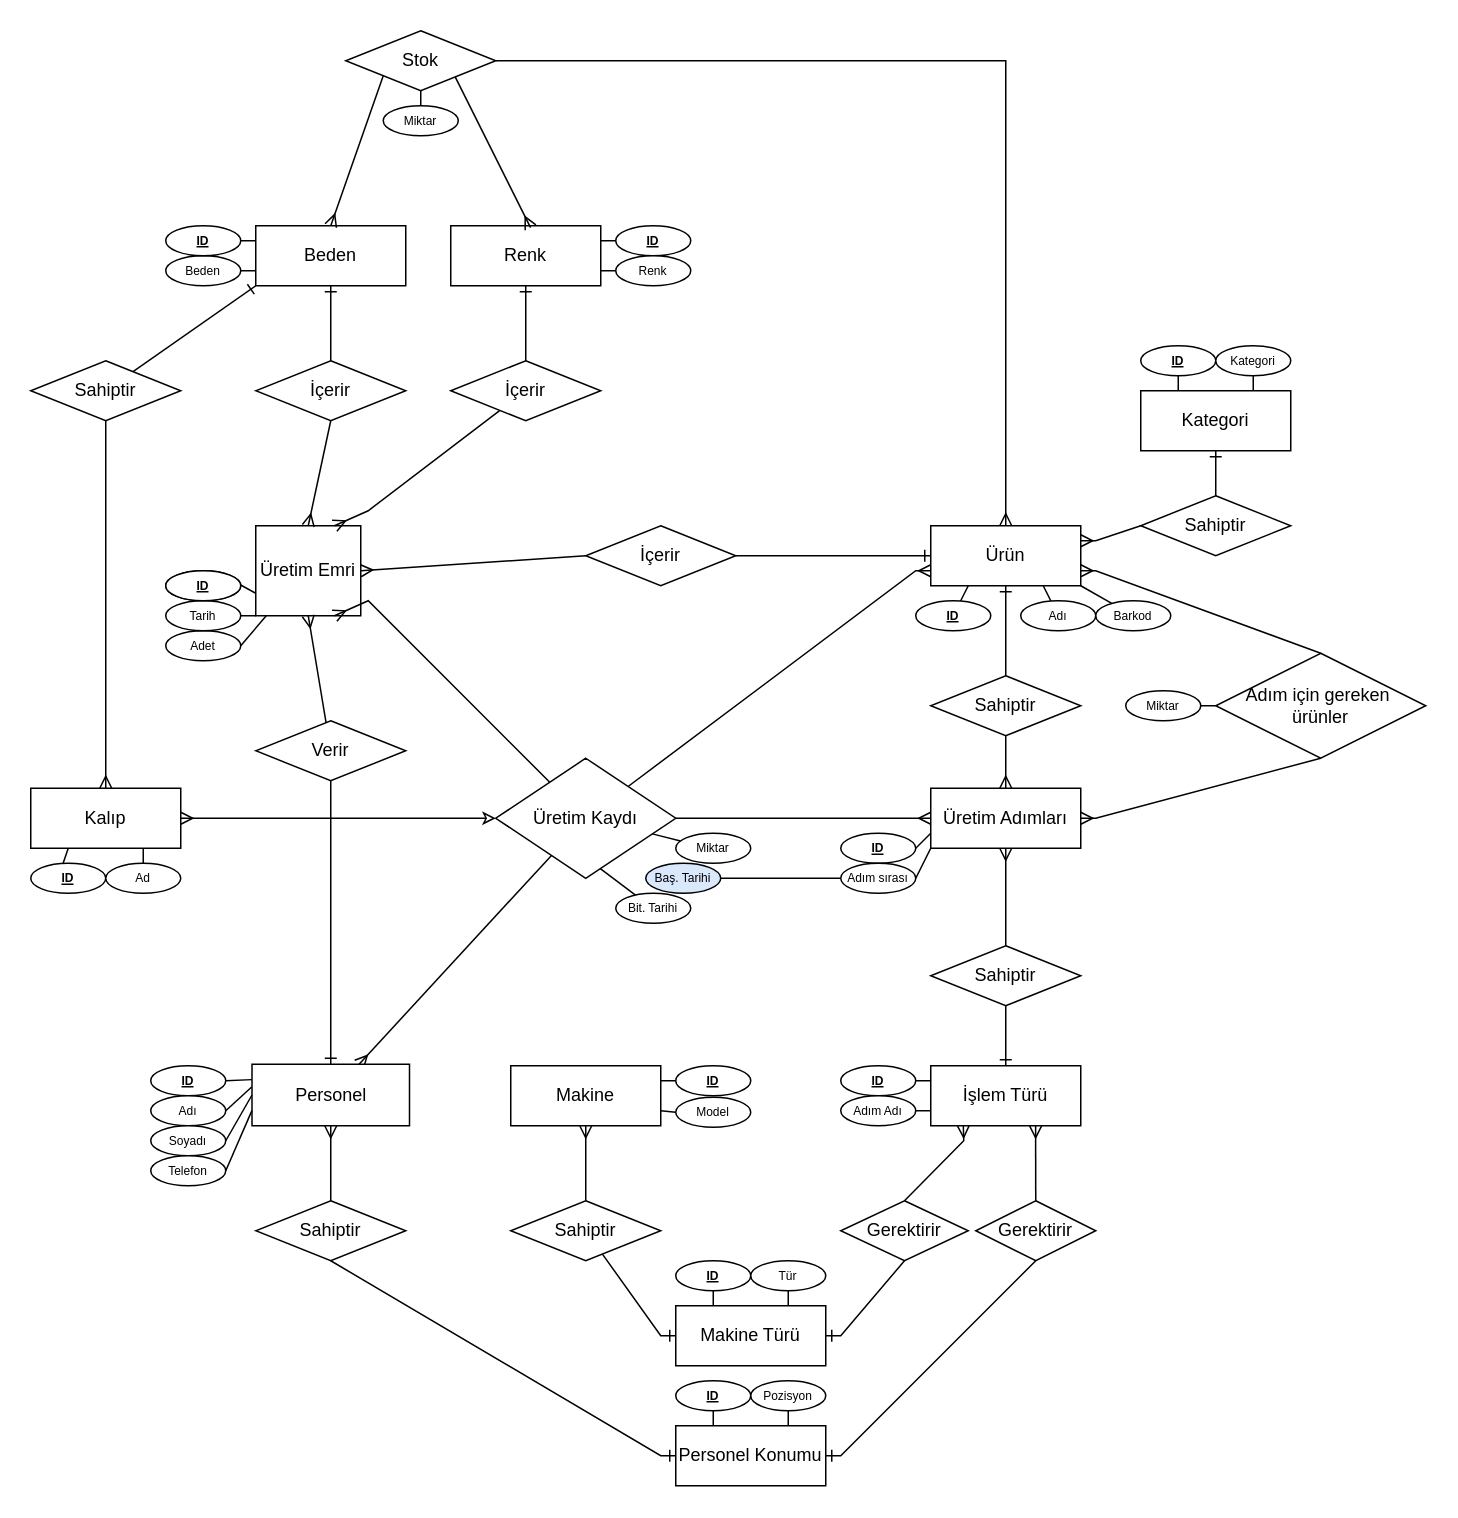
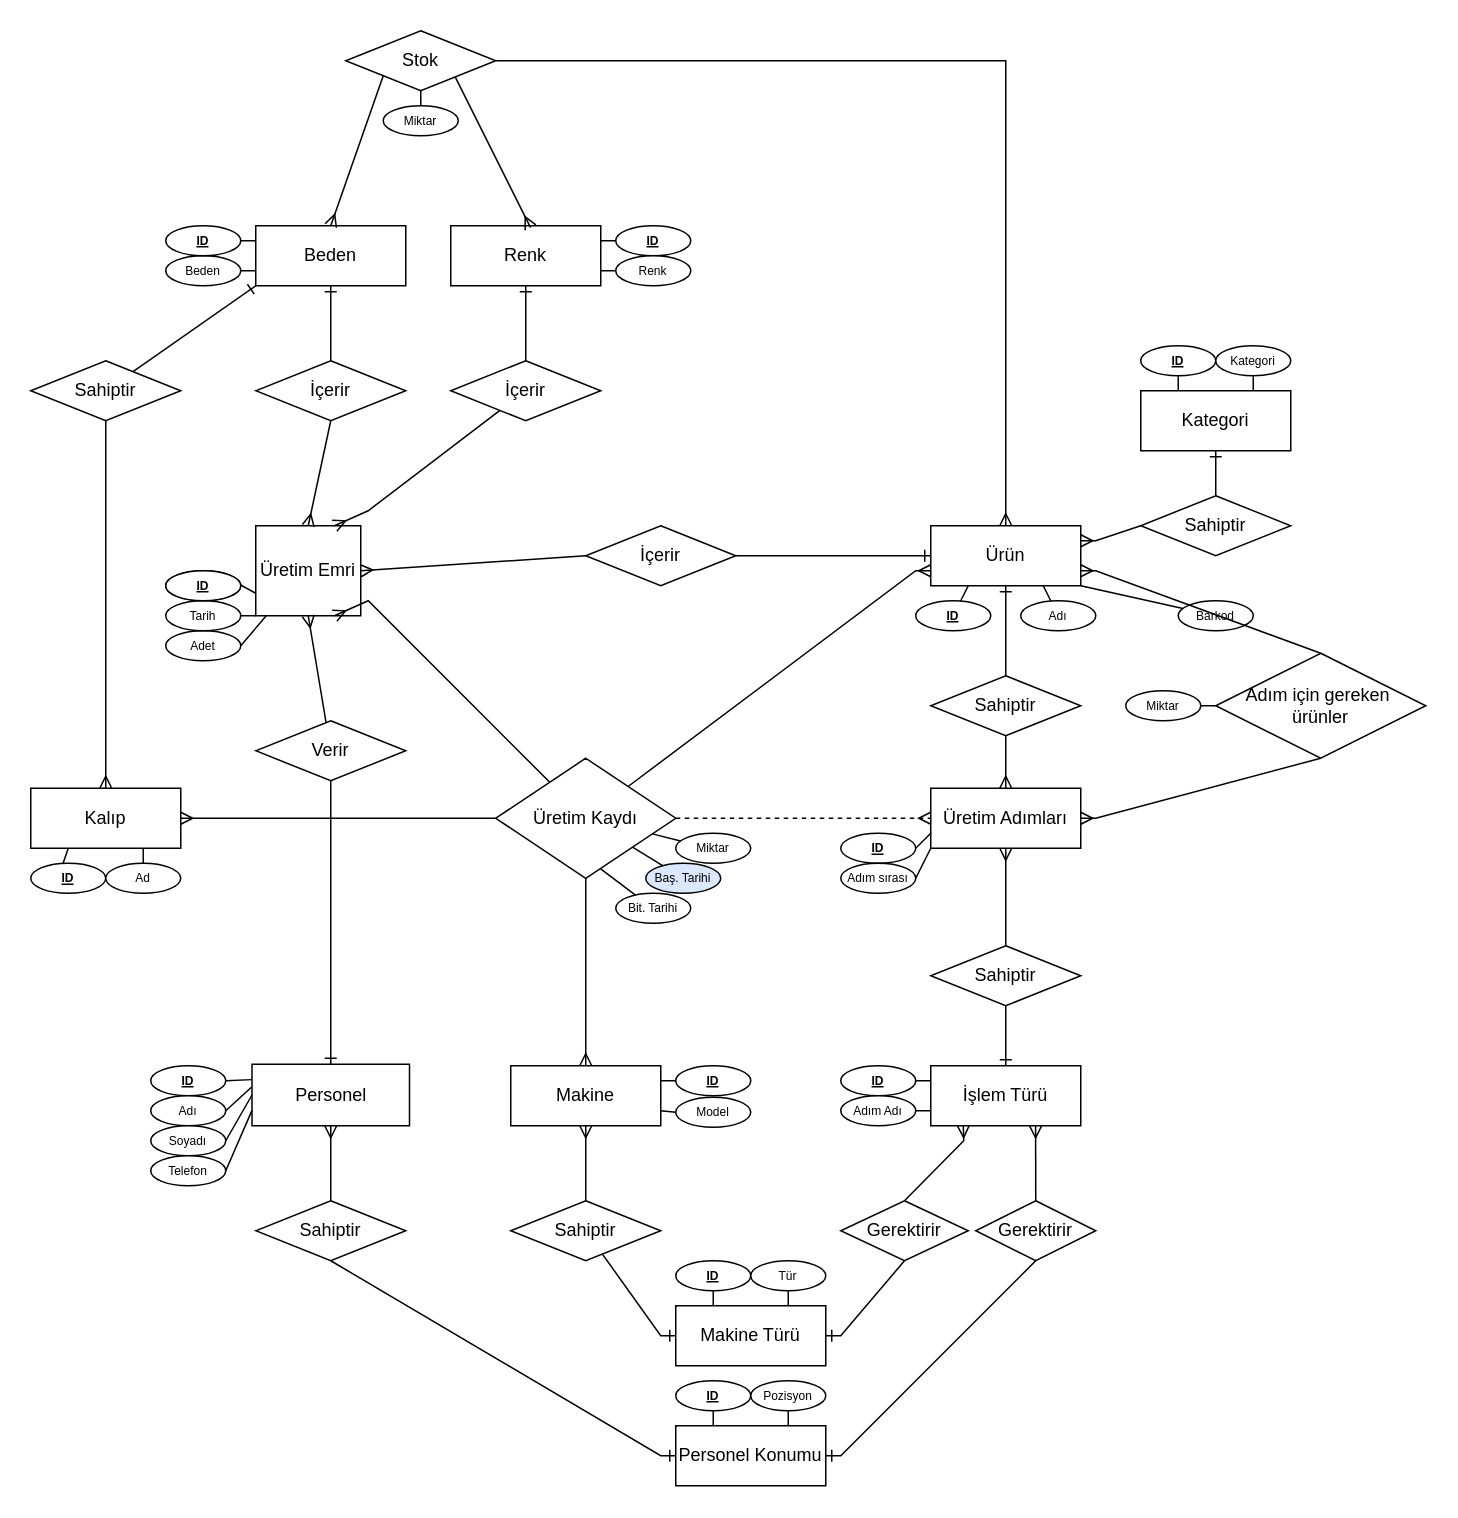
- <mxCell id="74" value="Barkod" style="ellipse;whiteSpace=wrap;html=1;align=center;fontSize=8;" vertex="1" parent="1"><mxGeometry x="730" y="400" width="50" height="20" as="geometry" /></mxCell>
+ <mxCell id="74" value="Barkod" style="ellipse;whiteSpace=wrap;html=1;align=center;fontSize=8;" vertex="1" parent="1"><mxGeometry x="785" y="400" width="50" height="20" as="geometry" /></mxCell>
- <mxCell id="28" style="edgeStyle=none;rounded=0;orthogonalLoop=1;jettySize=auto;html=1;endArrow=classic;endFill=0;entryX=0;entryY=0.5;entryDx=0;entryDy=0;startArrow=ERmany;startFill=0;exitX=1;exitY=0.5;exitDx=0;exitDy=0;" edge="1" parent="1" source="29" target="79"><mxGeometry relative="1" as="geometry"><mxPoint x="290" y="600" as="targetPoint" /><Array as="points" /></mxGeometry></mxCell>
+ <mxCell id="28" style="edgeStyle=none;rounded=0;orthogonalLoop=1;jettySize=auto;html=1;endArrow=none;endFill=0;entryX=0;entryY=0.5;entryDx=0;entryDy=0;startArrow=ERmany;startFill=0;exitX=1;exitY=0.5;exitDx=0;exitDy=0;" edge="1" parent="1" source="29" target="79"><mxGeometry relative="1" as="geometry"><mxPoint x="290" y="600" as="targetPoint" /><Array as="points" /></mxGeometry></mxCell>
- <mxCell id="75" style="edgeStyle=none;rounded=0;orthogonalLoop=1;jettySize=auto;html=1;entryX=0;entryY=0.5;entryDx=0;entryDy=0;endArrow=ERmany;endFill=0;" edge="1" parent="1" source="79" target="7"><mxGeometry relative="1" as="geometry" /></mxCell>
+ <mxCell id="75" style="edgeStyle=none;rounded=0;orthogonalLoop=1;jettySize=auto;html=1;entryX=0;entryY=0.5;entryDx=0;entryDy=0;endArrow=ERmany;endFill=0;dashed=1;" edge="1" parent="1" source="79" target="7"><mxGeometry relative="1" as="geometry" /></mxCell>
- <mxCell id="115" style="edgeStyle=none;rounded=0;orthogonalLoop=1;jettySize=auto;html=1;startArrow=none;startFill=0;endArrow=none;endFill=0;" edge="1" parent="1" source="116" target="23"><mxGeometry relative="1" as="geometry" /></mxCell>
+ <mxCell id="115" style="edgeStyle=none;rounded=0;orthogonalLoop=1;jettySize=auto;html=1;startArrow=none;startFill=0;endArrow=none;endFill=0;" edge="1" parent="1" source="116" target="79"><mxGeometry relative="1" as="geometry" /></mxCell>
- <mxCell id="78" style="edgeStyle=none;rounded=0;orthogonalLoop=1;jettySize=auto;html=1;endArrow=ERmany;endFill=0;" edge="1" parent="1" source="79" target="80"><mxGeometry relative="1" as="geometry" /></mxCell>
+ <mxCell id="78" style="edgeStyle=none;rounded=0;orthogonalLoop=1;jettySize=auto;html=1;entryX=0.5;entryY=0;entryDx=0;entryDy=0;endArrow=ERmany;endFill=0;" edge="1" parent="1" source="79" target="81"><mxGeometry relative="1" as="geometry" /></mxCell>
